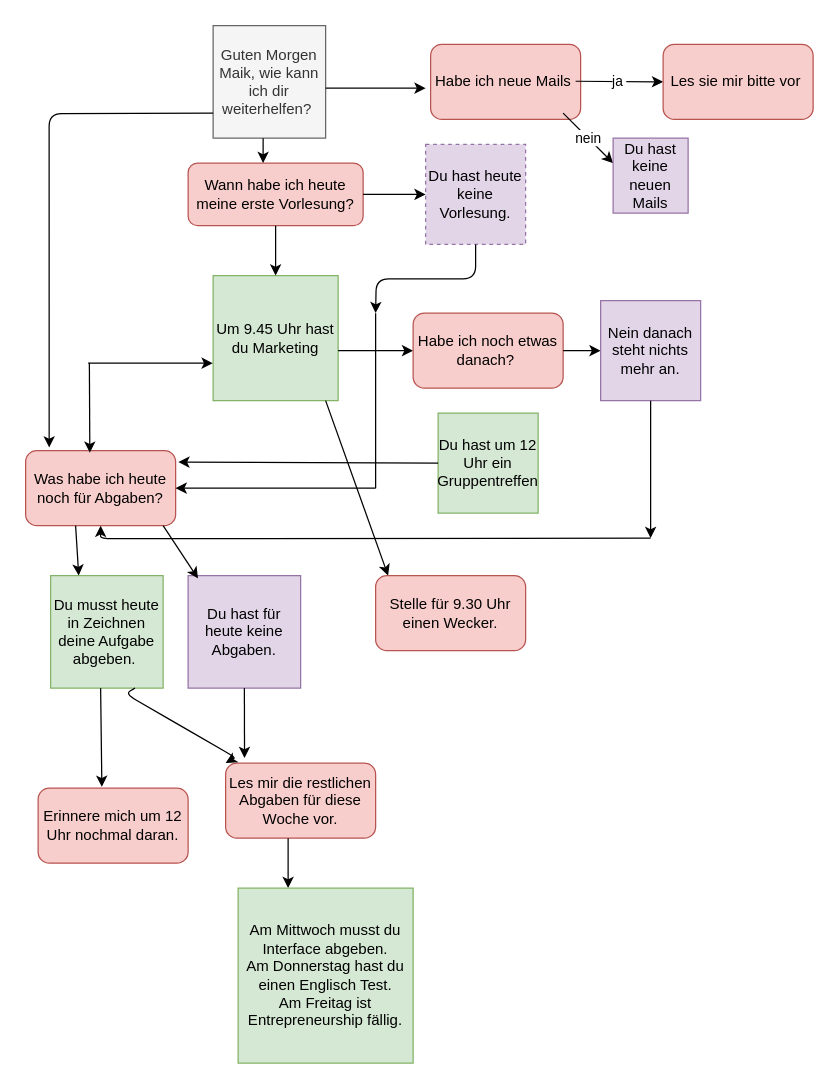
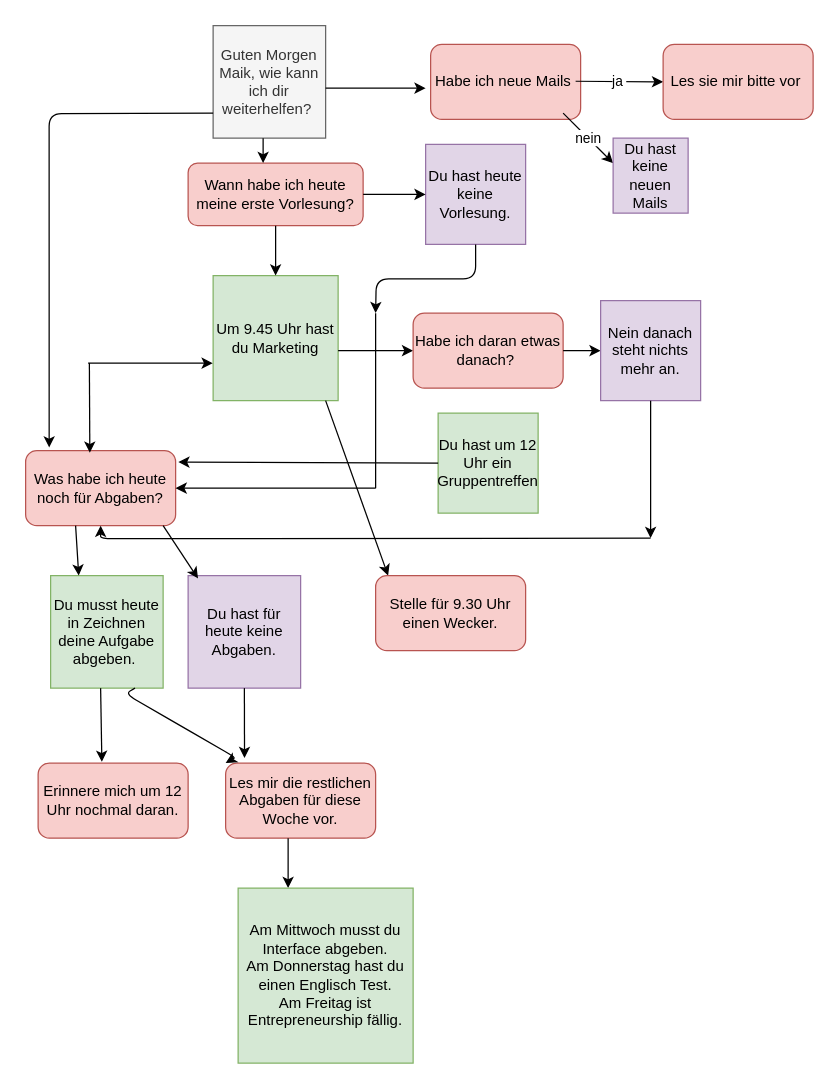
- <mxCell id="7" value="Du hast heute keine Vorlesung." style="whiteSpace=wrap;html=1;aspect=fixed;fillColor=#e1d5e7;strokeColor=#9673a6;dashed=1;" vertex="1" parent="1"><mxGeometry x="340" y="115" width="80" height="80" as="geometry" /></mxCell>
+ <mxCell id="7" value="Du hast heute keine Vorlesung." style="whiteSpace=wrap;html=1;aspect=fixed;fillColor=#e1d5e7;strokeColor=#9673a6;" vertex="1" parent="1"><mxGeometry x="340" y="115" width="80" height="80" as="geometry" /></mxCell>
- <mxCell id="10" value="Habe ich noch etwas danach?&amp;nbsp;" style="rounded=1;whiteSpace=wrap;html=1;fillColor=#f8cecc;strokeColor=#b85450;" vertex="1" parent="1"><mxGeometry x="330" y="250" width="120" height="60" as="geometry" /></mxCell>
+ <mxCell id="10" value="Habe ich daran etwas danach?&amp;nbsp;" style="rounded=1;whiteSpace=wrap;html=1;fillColor=#f8cecc;strokeColor=#b85450;" vertex="1" parent="1"><mxGeometry x="330" y="250" width="120" height="60" as="geometry" /></mxCell>
- <mxCell id="37" value="Erinnere mich um 12 Uhr nochmal daran." style="rounded=1;whiteSpace=wrap;html=1;fillColor=#f8cecc;strokeColor=#b85450;" vertex="1" parent="1"><mxGeometry x="30" y="630" width="120" height="60" as="geometry" /></mxCell>
+ <mxCell id="37" value="Erinnere mich um 12 Uhr nochmal daran." style="rounded=1;whiteSpace=wrap;html=1;fillColor=#f8cecc;strokeColor=#b85450;" vertex="1" parent="1"><mxGeometry x="30" y="610" width="120" height="60" as="geometry" /></mxCell>
